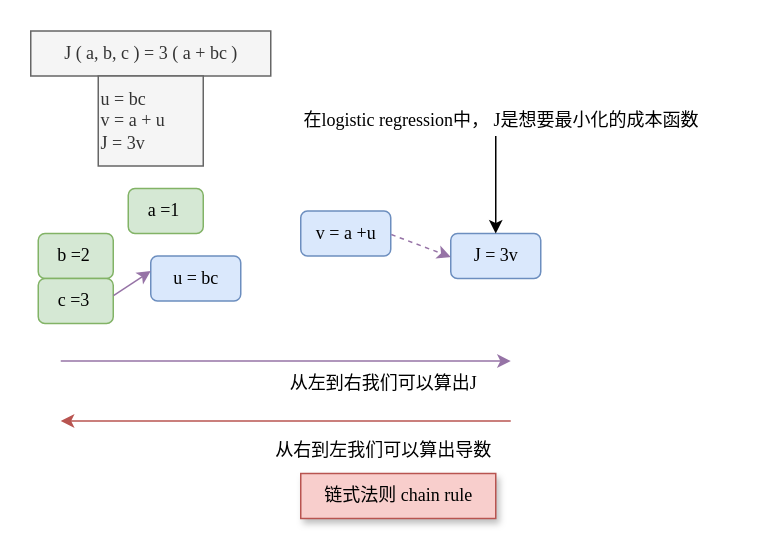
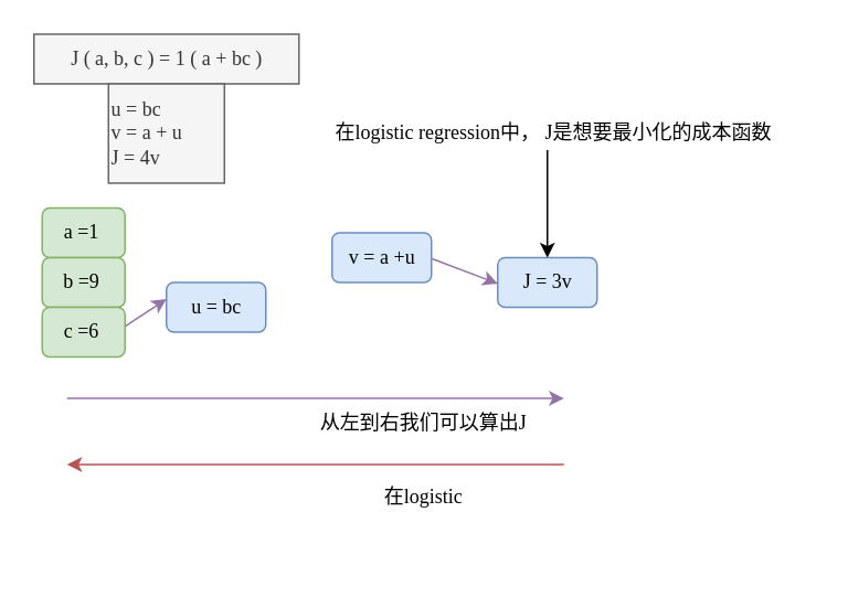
- <mxCell id="2" value="&lt;font face=&quot;Comic Sans MS&quot;&gt;J ( a, b, c ) = 3 ( a + bc )&lt;/font&gt;" style="text;html=1;align=center;verticalAlign=middle;resizable=0;points=[];autosize=1;strokeColor=#666666;fillColor=#f5f5f5;fontColor=#333333;" vertex="1" parent="1"><mxGeometry y="20" width="160" height="30" as="geometry" x="20" /></mxCell>
+ <mxCell id="2" value="&lt;font face=&quot;Comic Sans MS&quot;&gt;J ( a, b, c ) = 1 ( a + bc )&lt;/font&gt;" style="text;html=1;align=center;verticalAlign=middle;resizable=0;points=[];autosize=1;strokeColor=#666666;fillColor=#f5f5f5;fontColor=#333333;" vertex="1" parent="1"><mxGeometry y="20" width="160" height="30" as="geometry" x="20" /></mxCell>
- <mxCell id="3" value="u = bc&lt;br&gt;v = a + u&lt;br&gt;J = 3v" style="text;html=1;align=left;verticalAlign=middle;resizable=0;points=[];autosize=1;strokeColor=#666666;fillColor=#f5f5f5;fontFamily=Comic Sans MS;fontColor=#333333;" vertex="1" parent="1"><mxGeometry x="65" y="50" width="70" height="60" as="geometry" /></mxCell>
+ <mxCell id="3" value="u = bc&lt;br&gt;v = a + u&lt;br&gt;J = 4v" style="text;html=1;align=left;verticalAlign=middle;resizable=0;points=[];autosize=1;strokeColor=#666666;fillColor=#f5f5f5;fontFamily=Comic Sans MS;fontColor=#333333;" vertex="1" parent="1"><mxGeometry x="65" y="50" width="70" height="60" as="geometry" /></mxCell>
- <mxCell id="4" value="a =1&amp;nbsp;" style="text;html=1;align=center;verticalAlign=middle;resizable=0;points=[];autosize=1;strokeColor=#82b366;fillColor=#d5e8d4;fontFamily=Comic Sans MS;rounded=1;" vertex="1" parent="1"><mxGeometry x="85" y="125" width="50" height="30" as="geometry" /></mxCell>
+ <mxCell id="4" value="a =1&amp;nbsp;" style="text;html=1;align=center;verticalAlign=middle;resizable=0;points=[];autosize=1;strokeColor=#82b366;fillColor=#d5e8d4;fontFamily=Comic Sans MS;rounded=1;" vertex="1" parent="1"><mxGeometry x="25" y="125" width="50" height="30" as="geometry" /></mxCell>
- <mxCell id="11" value="" style="endArrow=classic;html=1;fontFamily=Comic Sans MS;exitX=1.006;exitY=0.522;exitDx=0;exitDy=0;exitPerimeter=0;entryX=0;entryY=0.522;entryDx=0;entryDy=0;entryPerimeter=0;fillColor=#e1d5e7;strokeColor=#9673a6;dashed=1;" edge="1" parent="1" source="8" target="9"><mxGeometry width="50" height="50" relative="1" as="geometry"><mxPoint x="171.8" y="195.3" as="sourcePoint" /><mxPoint x="208.86" y="166.41" as="targetPoint" /></mxGeometry></mxCell>
+ <mxCell id="11" value="" style="endArrow=classic;html=1;fontFamily=Comic Sans MS;exitX=1.006;exitY=0.522;exitDx=0;exitDy=0;exitPerimeter=0;entryX=0;entryY=0.522;entryDx=0;entryDy=0;entryPerimeter=0;fillColor=#e1d5e7;strokeColor=#9673a6;" edge="1" parent="1" source="8" target="9"><mxGeometry width="50" height="50" relative="1" as="geometry"><mxPoint x="171.8" y="195.3" as="sourcePoint" /><mxPoint x="208.86" y="166.41" as="targetPoint" /></mxGeometry></mxCell>
- <mxCell id="5" value="b =2&amp;nbsp;" style="text;html=1;align=center;verticalAlign=middle;resizable=0;points=[];autosize=1;strokeColor=#82b366;fillColor=#d5e8d4;fontFamily=Comic Sans MS;rounded=1;" vertex="1" parent="1"><mxGeometry x="25" y="155" width="50" height="30" as="geometry" /></mxCell>
+ <mxCell id="5" value="b =9&amp;nbsp;" style="text;html=1;align=center;verticalAlign=middle;resizable=0;points=[];autosize=1;strokeColor=#82b366;fillColor=#d5e8d4;fontFamily=Comic Sans MS;rounded=1;" vertex="1" parent="1"><mxGeometry x="25" y="155" width="50" height="30" as="geometry" /></mxCell>
- <mxCell id="6" value="c =3&amp;nbsp;" style="text;html=1;align=center;verticalAlign=middle;resizable=0;points=[];autosize=1;strokeColor=#82b366;fillColor=#d5e8d4;fontFamily=Comic Sans MS;rounded=1;" vertex="1" parent="1"><mxGeometry x="25" y="185" width="50" height="30" as="geometry" /></mxCell>
+ <mxCell id="6" value="c =6&amp;nbsp;" style="text;html=1;align=center;verticalAlign=middle;resizable=0;points=[];autosize=1;strokeColor=#82b366;fillColor=#d5e8d4;fontFamily=Comic Sans MS;rounded=1;" vertex="1" parent="1"><mxGeometry x="25" y="185" width="50" height="30" as="geometry" /></mxCell>
- <mxCell id="17" value="从右到左我们可以算出导数" style="text;html=1;align=center;verticalAlign=middle;resizable=0;points=[];autosize=1;strokeColor=none;fillColor=none;fontFamily=Comic Sans MS;" vertex="1" parent="1"><mxGeometry x="170" y="285" width="170" height="30" as="geometry" /></mxCell>
+ <mxCell id="17" value="在logistic" style="text;html=1;align=center;verticalAlign=middle;resizable=0;points=[];autosize=1;strokeColor=none;fillColor=none;fontFamily=Comic Sans MS;" vertex="1" parent="1"><mxGeometry x="170" y="285" width="170" height="30" as="geometry" /></mxCell>
- <mxCell id="18" value="链式法则 chain rule" style="text;html=1;align=center;verticalAlign=middle;resizable=0;points=[];autosize=1;strokeColor=#b85450;fillColor=#f8cecc;fontFamily=Comic Sans MS;shadow=1;" vertex="1" parent="1"><mxGeometry x="200" y="315" width="130" height="30" as="geometry" /></mxCell>
